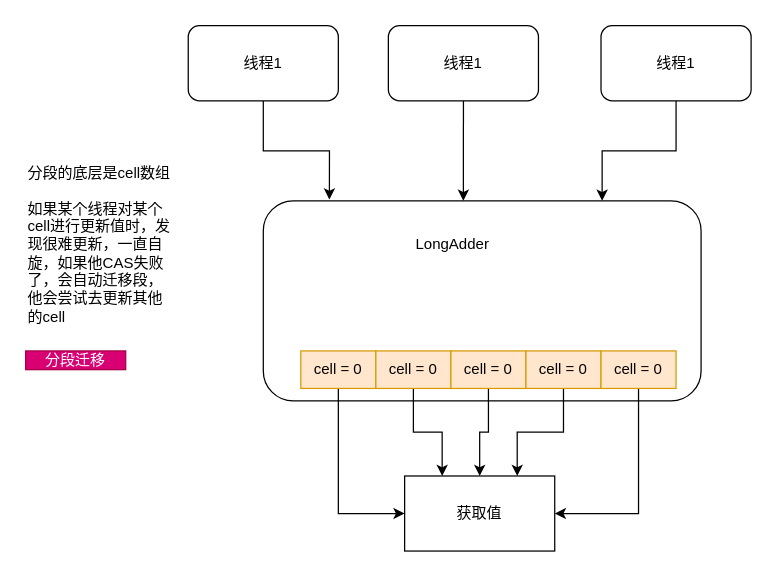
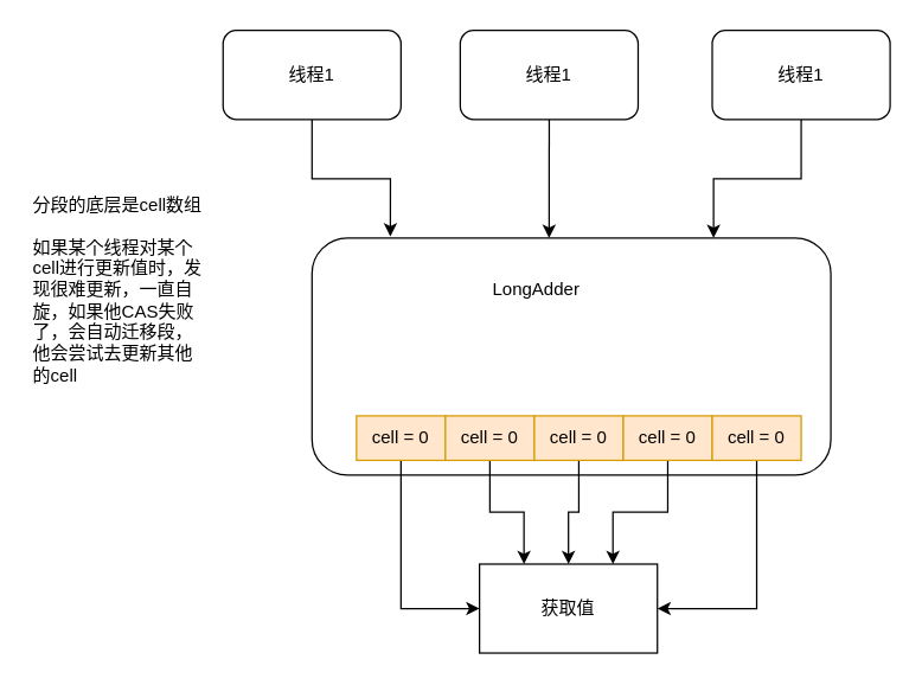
- <mxCell id="22" value="分段迁移" style="text;html=1;strokeColor=#A50040;fillColor=#d80073;align=center;verticalAlign=middle;whiteSpace=wrap;rounded=0;fontColor=#ffffff;" vertex="1" parent="1"><mxGeometry x="20" y="280" width="80" height="15" as="geometry" /></mxCell>
